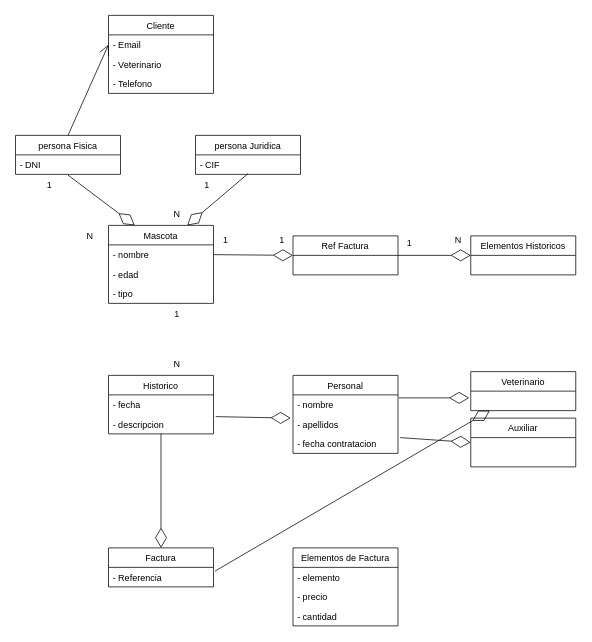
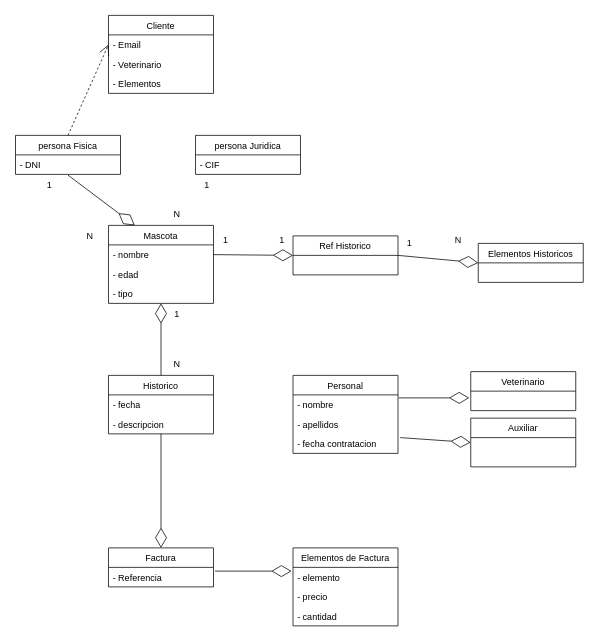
- <mxCell id="5" value="- Telefono" style="text;strokeColor=none;fillColor=none;align=left;verticalAlign=top;spacingLeft=4;spacingRight=4;overflow=hidden;rotatable=0;points=[[0,0.5],[1,0.5]];portConstraint=eastwest;" parent="2" vertex="1"><mxGeometry y="78" width="140" height="26" as="geometry" /></mxCell>
+ <mxCell id="5" value="- Elementos" style="text;strokeColor=none;fillColor=none;align=left;verticalAlign=top;spacingLeft=4;spacingRight=4;overflow=hidden;rotatable=0;points=[[0,0.5],[1,0.5]];portConstraint=eastwest;" parent="2" vertex="1"><mxGeometry y="78" width="140" height="26" as="geometry" /></mxCell>
- <mxCell id="10" value="" style="endArrow=open;endFill=1;endSize=12;html=1;rounded=0;exitX=0.5;exitY=0;exitDx=0;exitDy=0;entryX=0;entryY=0.5;entryDx=0;entryDy=0;" parent="1" source="6" target="3" edge="1"><mxGeometry width="160" relative="1" as="geometry"><mxPoint x="130" y="390" as="sourcePoint" /><mxPoint x="290" y="390" as="targetPoint" /></mxGeometry></mxCell>
+ <mxCell id="10" value="" style="endArrow=open;endFill=1;endSize=12;html=1;rounded=0;exitX=0.5;exitY=0;exitDx=0;exitDy=0;entryX=0;entryY=0.5;entryDx=0;entryDy=0;dashed=1;" parent="1" source="6" target="3" edge="1"><mxGeometry width="160" relative="1" as="geometry"><mxPoint x="130" y="390" as="sourcePoint" /><mxPoint x="290" y="390" as="targetPoint" /></mxGeometry></mxCell>
- <mxCell id="16" value="" style="endArrow=diamondThin;endFill=0;endSize=24;html=1;rounded=0;entryX=0.75;entryY=0;entryDx=0;entryDy=0;exitX=0.5;exitY=0.962;exitDx=0;exitDy=0;exitPerimeter=0;" parent="1" source="9" target="11" edge="1"><mxGeometry width="160" relative="1" as="geometry"><mxPoint x="330" y="240" as="sourcePoint" /><mxPoint x="490" y="240" as="targetPoint" /></mxGeometry></mxCell>
- <mxCell id="17" value="Ref Factura" style="swimlane;fontStyle=0;childLayout=stackLayout;horizontal=1;startSize=26;fillColor=none;horizontalStack=0;resizeParent=1;resizeParentMax=0;resizeLast=0;collapsible=1;marginBottom=0;" parent="1" vertex="1"><mxGeometry x="390" y="314" width="140" height="52" as="geometry" /></mxCell>
+ <mxCell id="17" value="Ref Historico" style="swimlane;fontStyle=0;childLayout=stackLayout;horizontal=1;startSize=26;fillColor=none;horizontalStack=0;resizeParent=1;resizeParentMax=0;resizeLast=0;collapsible=1;marginBottom=0;" parent="1" vertex="1"><mxGeometry x="390" y="314" width="140" height="52" as="geometry" /></mxCell>
- <mxCell id="18" value="Elementos Historicos" style="swimlane;fontStyle=0;childLayout=stackLayout;horizontal=1;startSize=26;fillColor=none;horizontalStack=0;resizeParent=1;resizeParentMax=0;resizeLast=0;collapsible=1;marginBottom=0;" parent="1" vertex="1"><mxGeometry x="627" y="314" width="140" height="52" as="geometry" /></mxCell>
+ <mxCell id="18" value="Elementos Historicos" style="swimlane;fontStyle=0;childLayout=stackLayout;horizontal=1;startSize=26;fillColor=none;horizontalStack=0;resizeParent=1;resizeParentMax=0;resizeLast=0;collapsible=1;marginBottom=0;" parent="1" vertex="1"><mxGeometry x="637" y="324" width="140" height="52" as="geometry" /></mxCell>
+ <mxCell id="32" value="" style="endArrow=diamondThin;endFill=0;endSize=24;html=1;rounded=0;entryX=0.5;entryY=1;entryDx=0;entryDy=0;entryPerimeter=0;exitX=0.5;exitY=0;exitDx=0;exitDy=0;" parent="1" source="29" target="14" edge="1"><mxGeometry width="160" relative="1" as="geometry"><mxPoint x="210" y="500" as="sourcePoint" /><mxPoint x="370" y="500" as="targetPoint" /></mxGeometry></mxCell>
- <mxCell id="43" value="" style="endArrow=diamondThin;endFill=0;endSize=24;html=1;rounded=0;entryX=-0.021;entryY=0.192;entryDx=0;entryDy=0;entryPerimeter=0;exitX=1.021;exitY=0.115;exitDx=0;exitDy=0;exitPerimeter=0;" parent="1" source="31" target="37" edge="1"><mxGeometry width="160" relative="1" as="geometry"><mxPoint x="280" y="540" as="sourcePoint" /><mxPoint x="440" y="540" as="targetPoint" /></mxGeometry></mxCell>
- <mxCell id="50" value="" style="endArrow=diamondThin;endFill=0;endSize=24;html=1;rounded=0;exitX=1.014;exitY=0.192;exitDx=0;exitDy=0;exitPerimeter=0;" parent="1" source="45" target="39" edge="1"><mxGeometry width="160" relative="1" as="geometry"><mxPoint x="290" y="760" as="sourcePoint" /><mxPoint x="450" y="760" as="targetPoint" /></mxGeometry></mxCell>
+ <mxCell id="50" value="" style="endArrow=diamondThin;endFill=0;endSize=24;html=1;rounded=0;entryX=-0.014;entryY=0.192;entryDx=0;entryDy=0;entryPerimeter=0;exitX=1.014;exitY=0.192;exitDx=0;exitDy=0;exitPerimeter=0;" parent="1" source="45" target="47" edge="1"><mxGeometry width="160" relative="1" as="geometry"><mxPoint x="290" y="760" as="sourcePoint" /><mxPoint x="450" y="760" as="targetPoint" /></mxGeometry></mxCell>
